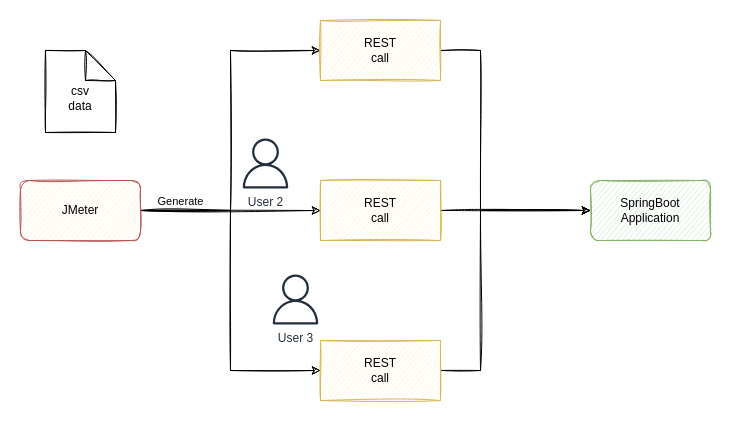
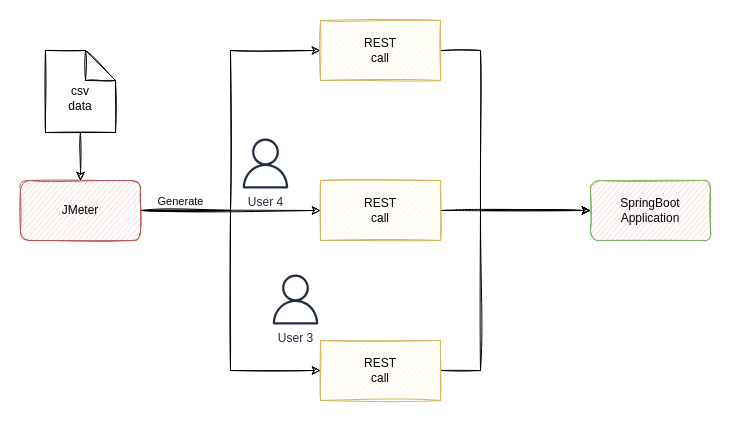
+ <mxCell id="16" style="edgeStyle=orthogonalEdgeStyle;rounded=0;sketch=1;orthogonalLoop=1;jettySize=auto;html=1;entryX=0.5;entryY=0;entryDx=0;entryDy=0;" edge="1" parent="1" source="17" target="6"><mxGeometry relative="1" as="geometry" /></mxCell>
- <mxCell id="10" value="User 2" style="outlineConnect=0;fontColor=#232F3E;gradientColor=none;fillColor=#232F3E;strokeColor=none;dashed=0;verticalLabelPosition=bottom;verticalAlign=top;align=center;html=1;fontSize=12;fontStyle=0;aspect=fixed;pointerEvents=1;shape=mxgraph.aws4.user;" vertex="1" parent="1"><mxGeometry x="240" y="138" width="50" height="50" as="geometry" /></mxCell>
+ <mxCell id="10" value="User 4" style="outlineConnect=0;fontColor=#232F3E;gradientColor=none;fillColor=#232F3E;strokeColor=none;dashed=0;verticalLabelPosition=bottom;verticalAlign=top;align=center;html=1;fontSize=12;fontStyle=0;aspect=fixed;pointerEvents=1;shape=mxgraph.aws4.user;" vertex="1" parent="1"><mxGeometry x="240" y="138" width="50" height="50" as="geometry" /></mxCell>
- <mxCell id="6" value="JMeter" style="rounded=1;whiteSpace=wrap;html=1;sketch=1;fillColor=#fff2cc;strokeColor=#b85450;" vertex="1" parent="1"><mxGeometry x="20" y="180" width="120" height="60" as="geometry" /></mxCell>
+ <mxCell id="6" value="JMeter" style="rounded=1;whiteSpace=wrap;html=1;sketch=1;fillColor=#f8cecc;strokeColor=#b85450;" vertex="1" parent="1"><mxGeometry x="20" y="180" width="120" height="60" as="geometry" /></mxCell>
- <mxCell id="11" value="SpringBoot Application" style="rounded=1;whiteSpace=wrap;html=1;sketch=1;fillColor=#d5e8d4;strokeColor=#82b366;" vertex="1" parent="1"><mxGeometry x="590" y="180" width="120" height="60" as="geometry" /></mxCell>
+ <mxCell id="11" value="SpringBoot Application" style="rounded=1;whiteSpace=wrap;html=1;sketch=1;fillColor=#f8cecc;strokeColor=#82b366;" vertex="1" parent="1"><mxGeometry x="590" y="180" width="120" height="60" as="geometry" /></mxCell>
